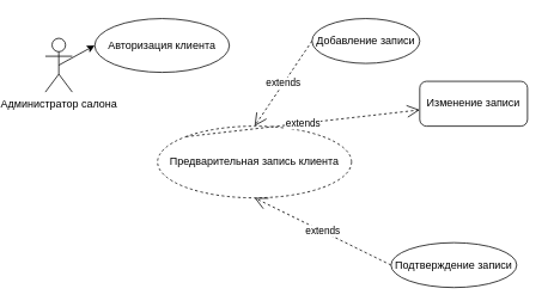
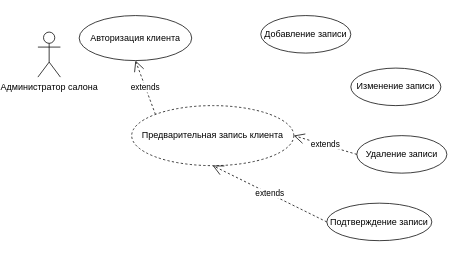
- <mxCell id="3" value="" style="endArrow=classic;html=1;rounded=0;exitX=0.5;exitY=0.5;exitDx=0;exitDy=0;exitPerimeter=0;entryX=0;entryY=0.5;entryDx=0;entryDy=0;" edge="1" parent="1" source="2" target="4"><mxGeometry width="50" height="50" relative="1" as="geometry"><mxPoint x="35" y="100" as="sourcePoint" /><mxPoint x="85" y="50" as="targetPoint" /></mxGeometry></mxCell>
- <mxCell id="9" value="extends" style="endArrow=open;endSize=12;dashed=1;html=1;rounded=0;exitX=0;exitY=0.5;exitDx=0;exitDy=0;entryX=0.5;entryY=0;entryDx=0;entryDy=0;" edge="1" parent="1" source="7" target="8"><mxGeometry width="160" relative="1" as="geometry"><mxPoint x="315" y="50" as="sourcePoint" /><mxPoint x="155" y="270" as="targetPoint" /></mxGeometry></mxCell>
- <mxCell id="6" value="Изменение записи" style="whiteSpace=wrap;html=1;rounded=1;" vertex="1" parent="1"><mxGeometry x="437" y="90" width="120" height="50" as="geometry" /></mxCell>
+ <mxCell id="6" value="Изменение записи" style="ellipse;whiteSpace=wrap;html=1;" vertex="1" parent="1"><mxGeometry x="437" y="90" width="120" height="50" as="geometry" /></mxCell>
- <mxCell id="12" value="extends" style="endArrow=open;endSize=12;dashed=1;html=1;rounded=0;exitX=0;exitY=0;exitDx=0;exitDy=0;" edge="1" parent="1" source="8" target="6"><mxGeometry width="160" relative="1" as="geometry"><mxPoint x="15" y="140" as="sourcePoint" /><mxPoint x="175" y="140" as="targetPoint" /></mxGeometry></mxCell>
+ <mxCell id="12" value="extends" style="endArrow=open;endSize=12;dashed=1;html=1;rounded=0;exitX=0;exitY=0;exitDx=0;exitDy=0;entryX=0.5;entryY=1;entryDx=0;entryDy=0;" edge="1" parent="1" source="8" target="4"><mxGeometry width="160" relative="1" as="geometry"><mxPoint x="15" y="140" as="sourcePoint" /><mxPoint x="175" y="140" as="targetPoint" /></mxGeometry></mxCell>
+ <mxCell id="10" value="extends" style="endArrow=open;endSize=12;dashed=1;html=1;rounded=0;exitX=0;exitY=0.5;exitDx=0;exitDy=0;entryX=1;entryY=0.5;entryDx=0;entryDy=0;" edge="1" parent="1" source="5" target="8"><mxGeometry width="160" relative="1" as="geometry"><mxPoint x="195" y="240" as="sourcePoint" /><mxPoint x="355" y="240" as="targetPoint" /></mxGeometry></mxCell>
+ <mxCell id="5" value="Удаление записи" style="ellipse;whiteSpace=wrap;html=1;" vertex="1" parent="1"><mxGeometry x="445" y="180" width="120" height="50" as="geometry" /></mxCell>
